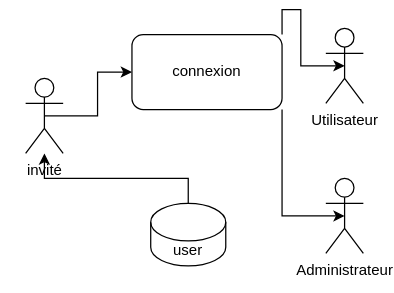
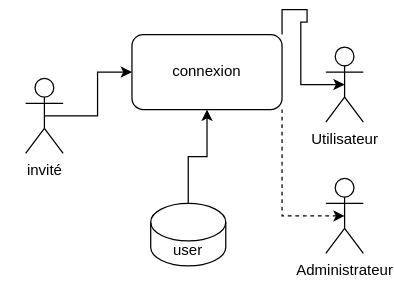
- <mxCell id="8" value="Utilisateur" style="shape=umlActor;verticalLabelPosition=bottom;verticalAlign=top;html=1;outlineConnect=0;" vertex="1" parent="1"><mxGeometry x="260" y="20" width="30" height="60" as="geometry" /></mxCell>
+ <mxCell id="8" value="Utilisateur" style="shape=umlActor;verticalLabelPosition=bottom;verticalAlign=top;html=1;outlineConnect=0;" vertex="1" parent="1"><mxGeometry x="260" y="35" width="30" height="60" as="geometry" /></mxCell>
- <mxCell id="5" style="edgeStyle=orthogonalEdgeStyle;rounded=0;orthogonalLoop=1;jettySize=auto;html=1;exitX=0.5;exitY=0;exitDx=0;exitDy=0;exitPerimeter=0;" edge="1" parent="1" source="6" target="3"><mxGeometry relative="1" as="geometry" /></mxCell>
+ <mxCell id="5" style="edgeStyle=orthogonalEdgeStyle;rounded=0;orthogonalLoop=1;jettySize=auto;html=1;exitX=0.5;exitY=0;exitDx=0;exitDy=0;exitPerimeter=0;entryX=0.5;entryY=1;entryDx=0;entryDy=0;" edge="1" parent="1" source="6" target="4"><mxGeometry relative="1" as="geometry" /></mxCell>
- <mxCell id="9" style="edgeStyle=orthogonalEdgeStyle;rounded=0;orthogonalLoop=1;jettySize=auto;html=1;exitX=0.5;exitY=0.5;exitDx=0;exitDy=0;exitPerimeter=0;entryX=1;entryY=1;entryDx=0;entryDy=0;endArrow=none;startFill=1;startArrow=classic;" edge="1" parent="1" source="10" target="4"><mxGeometry relative="1" as="geometry" /></mxCell>
+ <mxCell id="9" style="edgeStyle=orthogonalEdgeStyle;rounded=0;orthogonalLoop=1;jettySize=auto;html=1;exitX=0.5;exitY=0.5;exitDx=0;exitDy=0;exitPerimeter=0;entryX=1;entryY=1;entryDx=0;entryDy=0;endArrow=none;startFill=1;startArrow=classic;dashed=1;" edge="1" parent="1" source="10" target="4"><mxGeometry relative="1" as="geometry" /></mxCell>
